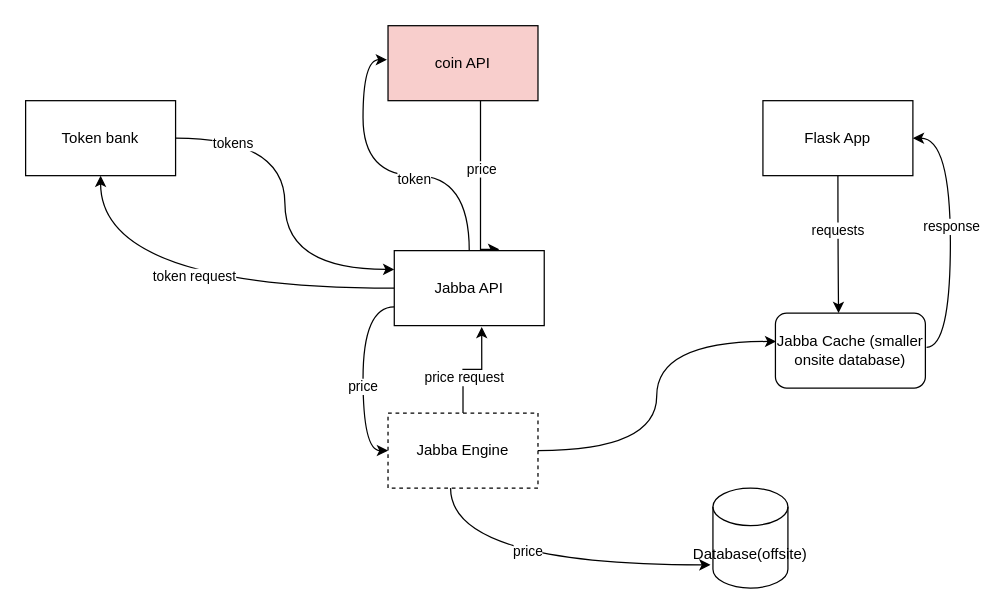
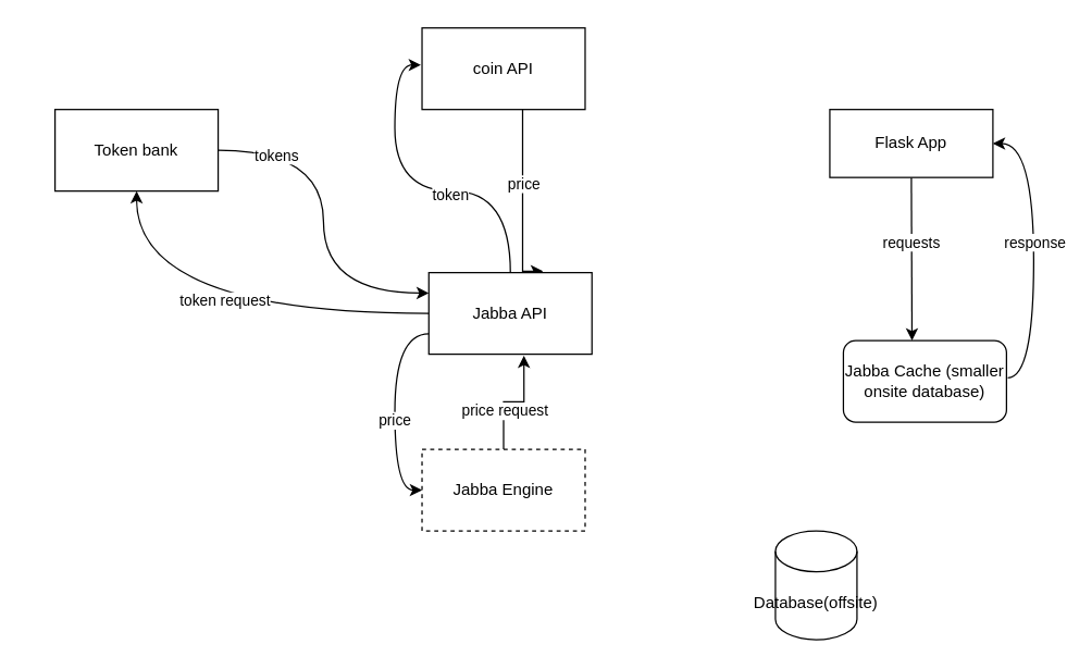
- <mxCell id="4" value="coin API" style="rounded=0;whiteSpace=wrap;html=1;fillColor=#f8cecc;" vertex="1" parent="1"><mxGeometry x="310" y="20" width="120" height="60" as="geometry" /></mxCell>
+ <mxCell id="4" value="coin API" style="rounded=0;whiteSpace=wrap;html=1;" vertex="1" parent="1"><mxGeometry x="310" y="20" width="120" height="60" as="geometry" /></mxCell>
- <mxCell id="27" value="Token bank" style="rounded=0;whiteSpace=wrap;html=1;" vertex="1" parent="1"><mxGeometry x="20" y="80" width="120" height="60" as="geometry" /></mxCell>
+ <mxCell id="27" value="Token bank" style="rounded=0;whiteSpace=wrap;html=1;" vertex="1" parent="1"><mxGeometry x="40" y="80" width="120" height="60" as="geometry" /></mxCell>
- <mxCell id="14" value="Flask App" style="rounded=0;whiteSpace=wrap;html=1;" vertex="1" parent="1"><mxGeometry x="610" y="80" width="120" height="60" as="geometry" /></mxCell>
+ <mxCell id="14" value="Flask App" style="rounded=0;whiteSpace=wrap;html=1;" vertex="1" parent="1"><mxGeometry x="610" y="80" width="120" height="50" as="geometry" /></mxCell>
- <mxCell id="19" style="edgeStyle=orthogonalEdgeStyle;curved=1;rounded=0;orthogonalLoop=1;jettySize=auto;html=1;entryX=0.005;entryY=0.378;entryDx=0;entryDy=0;entryPerimeter=0;" edge="1" parent="1" source="20" target="24"><mxGeometry relative="1" as="geometry" /></mxCell>
- <mxCell id="17" style="edgeStyle=orthogonalEdgeStyle;curved=1;rounded=0;orthogonalLoop=1;jettySize=auto;html=1;entryX=-0.033;entryY=0.768;entryDx=0;entryDy=0;entryPerimeter=0;exitX=0.417;exitY=1;exitDx=0;exitDy=0;exitPerimeter=0;" edge="1" parent="1" source="20" target="21"><mxGeometry relative="1" as="geometry" /></mxCell>
- <mxCell id="18" value="price" style="edgeLabel;html=1;align=center;verticalAlign=middle;resizable=0;points=[];" vertex="1" connectable="0" parent="17"><mxGeometry x="-0.089" y="11" relative="1" as="geometry"><mxPoint as="offset" /></mxGeometry></mxCell>
